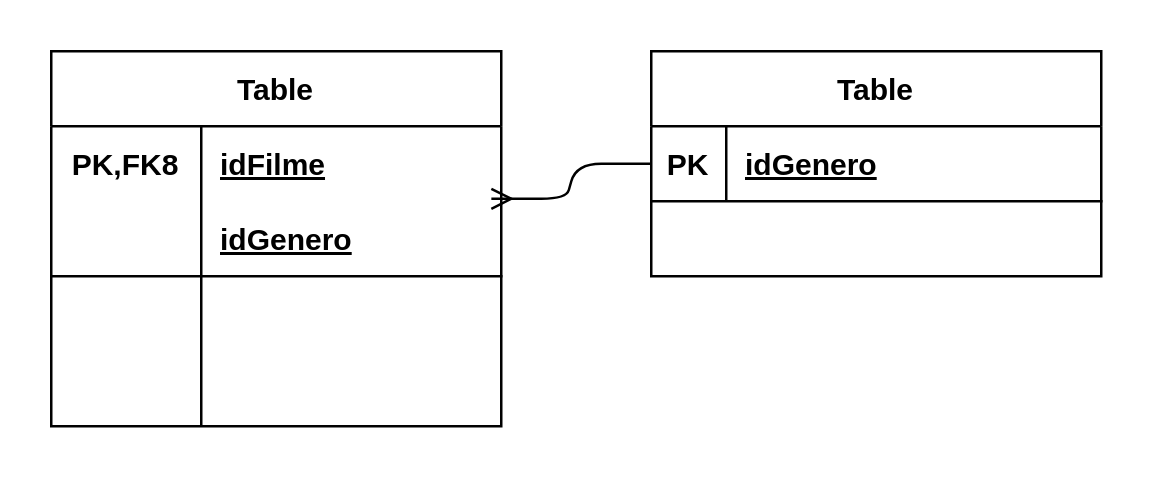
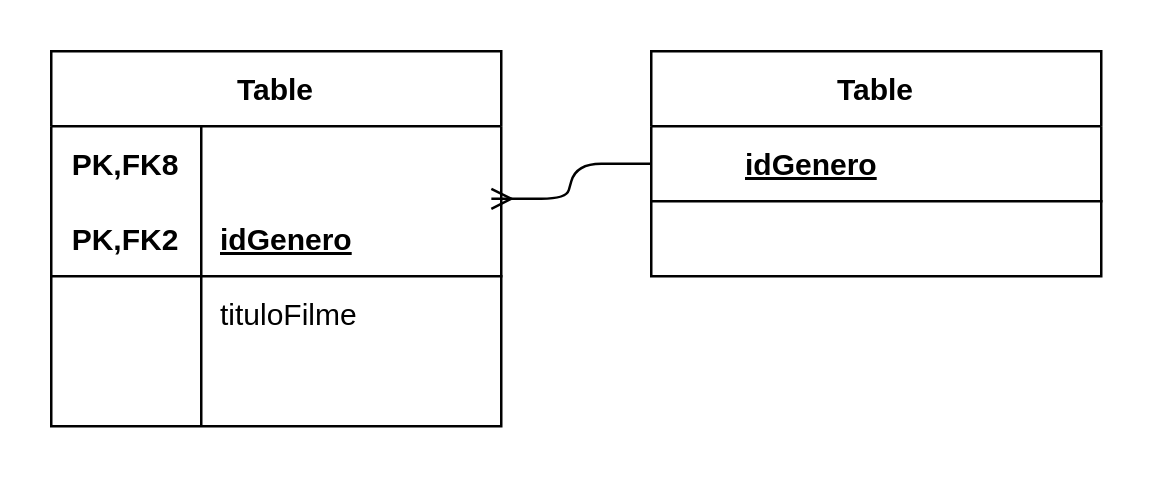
- <mxCell id="11" value="idFilme" style="shape=partialRectangle;connectable=0;fillColor=none;top=0;left=0;bottom=0;right=0;align=left;spacingLeft=6;fontStyle=5;overflow=hidden;" vertex="1" parent="9"><mxGeometry x="60" width="120" height="30" as="geometry" /></mxCell>
- <mxCell id="4" value="PK" style="shape=partialRectangle;connectable=0;fillColor=none;top=0;left=0;bottom=0;right=0;fontStyle=1;overflow=hidden;" vertex="1" parent="3"><mxGeometry width="30" height="30" as="geometry" /></mxCell>
+ <mxCell id="13" value="PK,FK2" style="shape=partialRectangle;connectable=0;fillColor=none;top=0;left=0;bottom=0;right=0;fontStyle=1;overflow=hidden;" vertex="1" parent="12"><mxGeometry width="60" height="30" as="geometry" /></mxCell>
+ <mxCell id="17" value="tituloFilme" style="shape=partialRectangle;connectable=0;fillColor=none;top=0;left=0;bottom=0;right=0;align=left;spacingLeft=6;overflow=hidden;" vertex="1" parent="15"><mxGeometry x="60" width="120" height="30" as="geometry" /></mxCell>
